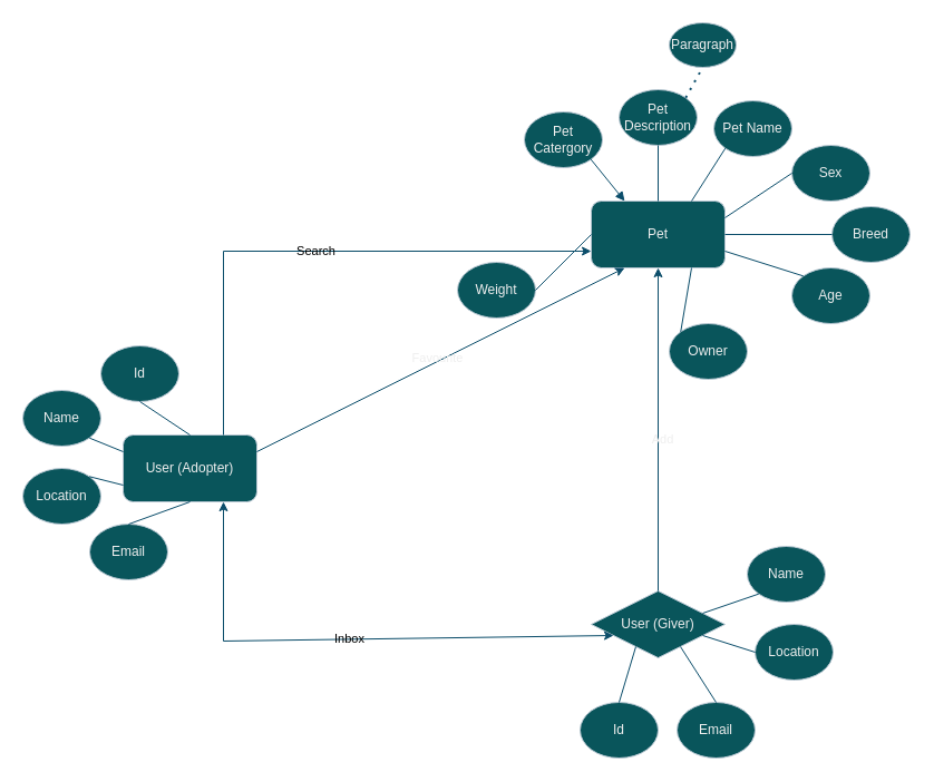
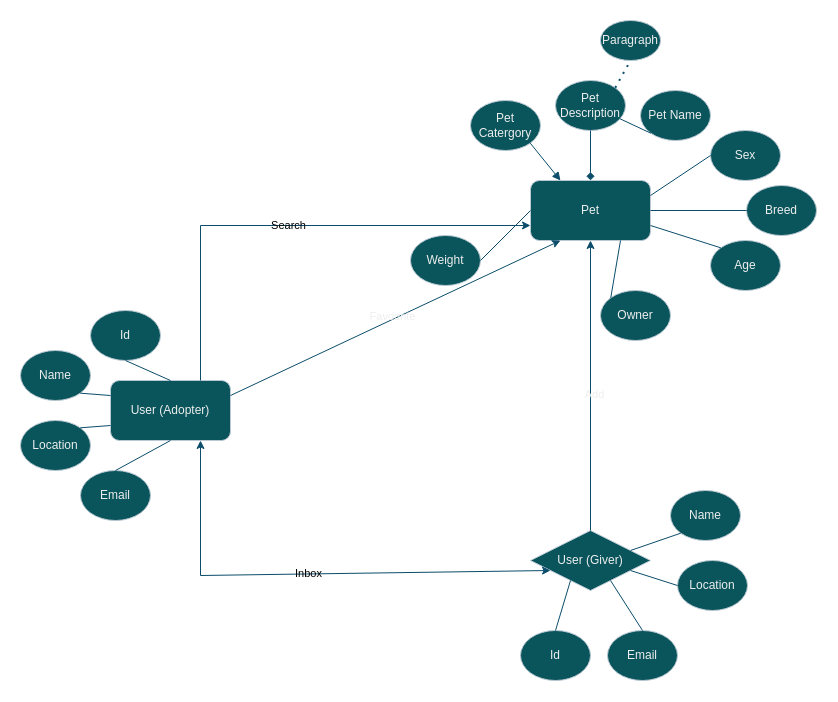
- <mxCell id="15" value="" style="endArrow=none;html=1;rounded=0;entryX=0.75;entryY=0;entryDx=0;entryDy=0;exitX=0;exitY=1;exitDx=0;exitDy=0;labelBackgroundColor=none;fontColor=default;strokeColor=#0B4D6A;" edge="1" parent="1" source="5" target="2"><mxGeometry width="50" height="50" relative="1" as="geometry"><mxPoint x="560" y="240" as="sourcePoint" /><mxPoint x="510" y="205" as="targetPoint" /></mxGeometry></mxCell>
+ <mxCell id="15" value="" style="endArrow=none;html=1;rounded=0;exitX=0;exitY=1;exitDx=0;exitDy=0;labelBackgroundColor=none;fontColor=default;strokeColor=#0B4D6A;" edge="1" parent="1" source="5" target="4"><mxGeometry width="50" height="50" relative="1" as="geometry"><mxPoint x="560" y="240" as="sourcePoint" /><mxPoint x="510" y="205" as="targetPoint" /></mxGeometry></mxCell>
- <mxCell id="14" value="" style="endArrow=none;html=1;rounded=0;entryX=0.5;entryY=0;entryDx=0;entryDy=0;exitX=0.5;exitY=1;exitDx=0;exitDy=0;labelBackgroundColor=none;fontColor=default;strokeColor=#0B4D6A;" edge="1" parent="1" source="4" target="2"><mxGeometry width="50" height="50" relative="1" as="geometry"><mxPoint x="550" y="230" as="sourcePoint" /><mxPoint x="500" y="195" as="targetPoint" /></mxGeometry></mxCell>
+ <mxCell id="14" value="" style="endArrow=diamond;html=1;rounded=0;entryX=0.5;entryY=0;entryDx=0;entryDy=0;exitX=0.5;exitY=1;exitDx=0;exitDy=0;labelBackgroundColor=none;fontColor=default;strokeColor=#0B4D6A;" edge="1" parent="1" source="4" target="2"><mxGeometry width="50" height="50" relative="1" as="geometry"><mxPoint x="550" y="230" as="sourcePoint" /><mxPoint x="500" y="195" as="targetPoint" /></mxGeometry></mxCell>
- <mxCell id="7" value="User (Adopter)" style="rounded=1;whiteSpace=wrap;html=1;labelBackgroundColor=none;fillColor=#09555B;strokeColor=#BAC8D3;fontColor=#EEEEEE;" vertex="1" parent="1"><mxGeometry x="110" y="390" width="120" height="60" as="geometry" /></mxCell>
+ <mxCell id="7" value="User (Adopter)" style="rounded=1;whiteSpace=wrap;html=1;labelBackgroundColor=none;fillColor=#09555B;strokeColor=#BAC8D3;fontColor=#EEEEEE;" vertex="1" parent="1"><mxGeometry x="110" y="380" width="120" height="60" as="geometry" /></mxCell>
